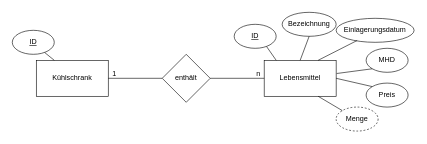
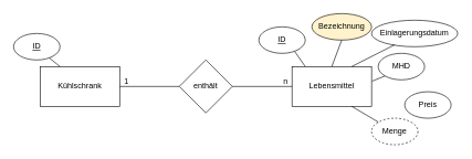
- <mxCell id="13" value="Bezeichnung" style="ellipse;whiteSpace=wrap;html=1;" vertex="1" parent="1"><mxGeometry x="470" y="20" width="90" height="40" as="geometry" /></mxCell>
+ <mxCell id="13" value="Bezeichnung" style="ellipse;whiteSpace=wrap;html=1;fillColor=#fff2cc;" vertex="1" parent="1"><mxGeometry x="470" y="20" width="90" height="40" as="geometry" /></mxCell>
- <mxCell id="9" value="MHD" style="ellipse;whiteSpace=wrap;html=1;" vertex="1" parent="1"><mxGeometry x="610" y="80" width="70" height="40" as="geometry" /></mxCell>
+ <mxCell id="9" value="MHD" style="ellipse;whiteSpace=wrap;html=1;" vertex="1" parent="1"><mxGeometry x="570" y="80" width="70" height="40" as="geometry" /></mxCell>
- <mxCell id="18" value="" style="endArrow=none;html=1;rounded=0;entryX=0;entryY=0;entryDx=0;entryDy=0;exitX=1;exitY=0.5;exitDx=0;exitDy=0;" edge="1" parent="1" source="3" target="17"><mxGeometry width="50" height="50" relative="1" as="geometry"><mxPoint x="571" y="132" as="sourcePoint" /><mxPoint x="630" y="124" as="targetPoint" /></mxGeometry></mxCell>
